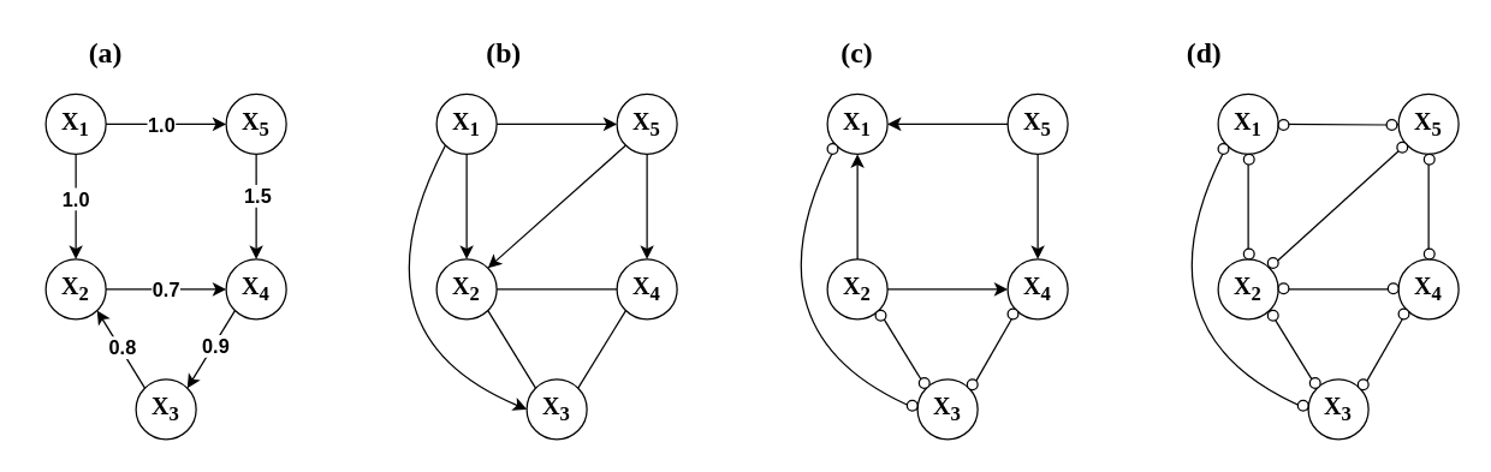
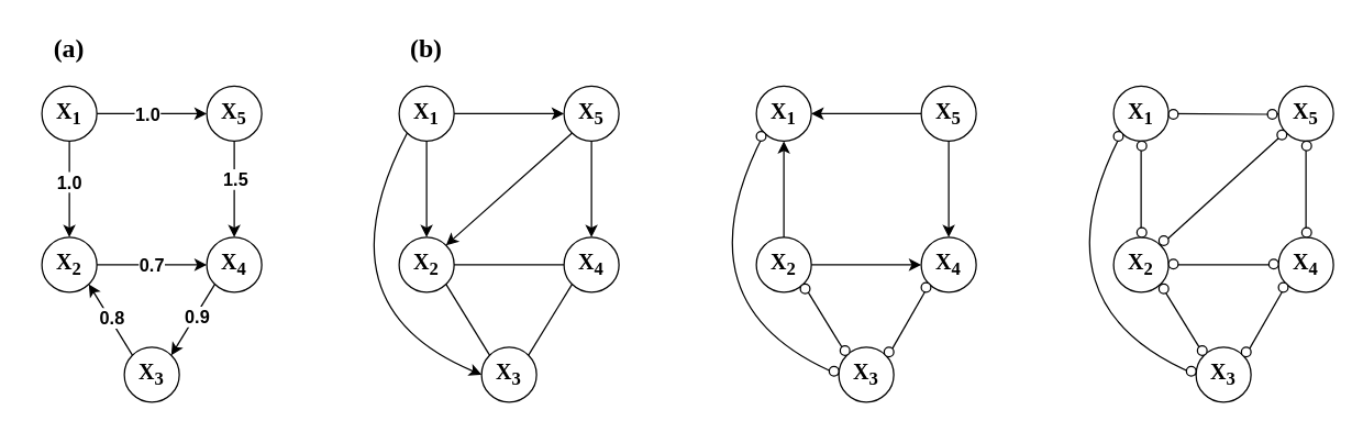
- <mxCell id="86" value="&lt;b&gt;&lt;font face=&quot;Times New Roman&quot; style=&quot;font-size: 19px;&quot;&gt;(a)&lt;/font&gt;&lt;/b&gt;" style="text;html=1;strokeColor=none;fillColor=none;align=center;verticalAlign=middle;whiteSpace=wrap;rounded=0;fontSize=17;" parent="1" vertex="1"><mxGeometry x="40" y="20" width="60" height="30" as="geometry" /></mxCell>
+ <mxCell id="86" value="&lt;b&gt;&lt;font face=&quot;Times New Roman&quot; style=&quot;font-size: 19px;&quot;&gt;(a)&lt;/font&gt;&lt;/b&gt;" style="text;html=1;strokeColor=none;fillColor=none;align=center;verticalAlign=middle;whiteSpace=wrap;rounded=0;fontSize=17;" parent="1" vertex="1"><mxGeometry x="20" y="20" width="60" height="30" as="geometry" /></mxCell>
- <mxCell id="67" value="&lt;b&gt;&lt;font face=&quot;Times New Roman&quot; style=&quot;font-size: 19px;&quot;&gt;(b)&lt;/font&gt;&lt;/b&gt;" style="text;html=1;strokeColor=none;fillColor=none;align=center;verticalAlign=middle;whiteSpace=wrap;rounded=0;fontSize=17;" parent="1" vertex="1"><mxGeometry x="305" y="20" width="60" height="30" as="geometry" /></mxCell>
+ <mxCell id="67" value="&lt;b&gt;&lt;font face=&quot;Times New Roman&quot; style=&quot;font-size: 19px;&quot;&gt;(b)&lt;/font&gt;&lt;/b&gt;" style="text;html=1;strokeColor=none;fillColor=none;align=center;verticalAlign=middle;whiteSpace=wrap;rounded=0;fontSize=17;" parent="1" vertex="1"><mxGeometry x="280" y="20" width="60" height="30" as="geometry" /></mxCell>
- <mxCell id="14" value="&lt;b&gt;&lt;font face=&quot;Times New Roman&quot; style=&quot;font-size: 19px;&quot;&gt;(c)&lt;/font&gt;&lt;/b&gt;" style="text;html=1;strokeColor=none;fillColor=none;align=center;verticalAlign=middle;whiteSpace=wrap;rounded=0;fontSize=17;" parent="1" vertex="1"><mxGeometry x="540" y="20" width="60" height="30" as="geometry" /></mxCell>
- <mxCell id="15" value="&lt;b&gt;&lt;font face=&quot;Times New Roman&quot; style=&quot;font-size: 19px;&quot;&gt;(d)&lt;/font&gt;&lt;/b&gt;" style="text;html=1;strokeColor=none;fillColor=none;align=center;verticalAlign=middle;whiteSpace=wrap;rounded=0;fontSize=17;" parent="1" vertex="1"><mxGeometry x="770.5" y="20" width="60" height="30" as="geometry" /></mxCell>
